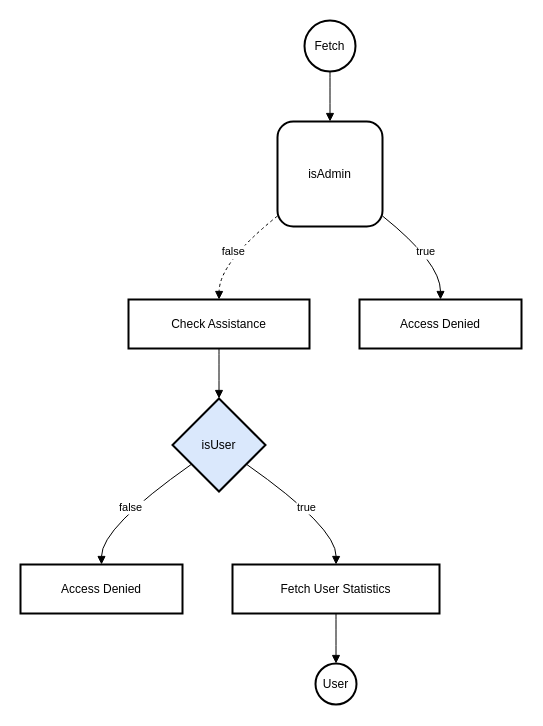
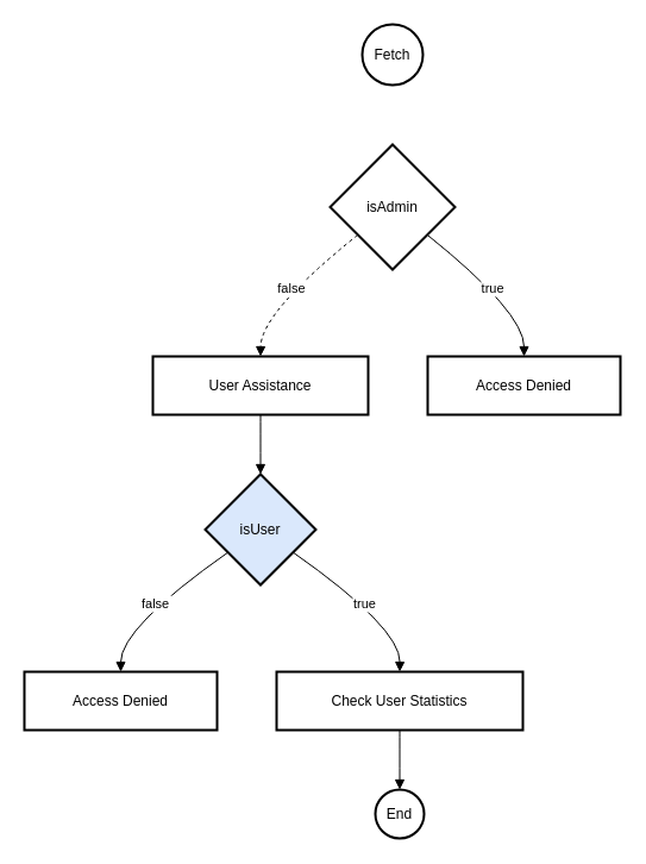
- <mxCell id="10" value="" style="curved=1;startArrow=none;endArrow=block;exitX=0.5;exitY=0.99;entryX=0.5;entryY=0;" edge="1" parent="1" source="2" target="3"><mxGeometry relative="1" as="geometry"><Array as="points" /></mxGeometry></mxCell>
- <mxCell id="3" value="isAdmin" style="strokeWidth=2;whiteSpace=wrap;rounded=1;" vertex="1" parent="1"><mxGeometry x="277" y="121" width="105" height="105" as="geometry" /></mxCell>
+ <mxCell id="3" value="isAdmin" style="rhombus;strokeWidth=2;whiteSpace=wrap;" vertex="1" parent="1"><mxGeometry x="277" y="121" width="105" height="105" as="geometry" /></mxCell>
- <mxCell id="4" value="Check Assistance" style="whiteSpace=wrap;strokeWidth=2;" vertex="1" parent="1"><mxGeometry x="128" y="299" width="181" height="49" as="geometry" /></mxCell>
+ <mxCell id="4" value="User Assistance" style="whiteSpace=wrap;strokeWidth=2;" vertex="1" parent="1"><mxGeometry x="128" y="299" width="181" height="49" as="geometry" /></mxCell>
- <mxCell id="7" value="Fetch User Statistics" style="whiteSpace=wrap;strokeWidth=2;" vertex="1" parent="1"><mxGeometry x="232" y="564" width="207" height="49" as="geometry" /></mxCell>
+ <mxCell id="7" value="Check User Statistics" style="whiteSpace=wrap;strokeWidth=2;" vertex="1" parent="1"><mxGeometry x="232" y="564" width="207" height="49" as="geometry" /></mxCell>
- <mxCell id="8" value="User" style="ellipse;aspect=fixed;strokeWidth=2;whiteSpace=wrap;" vertex="1" parent="1"><mxGeometry x="315" y="663" width="41" height="41" as="geometry" /></mxCell>
+ <mxCell id="8" value="End" style="ellipse;aspect=fixed;strokeWidth=2;whiteSpace=wrap;" vertex="1" parent="1"><mxGeometry x="315" y="663" width="41" height="41" as="geometry" /></mxCell>
